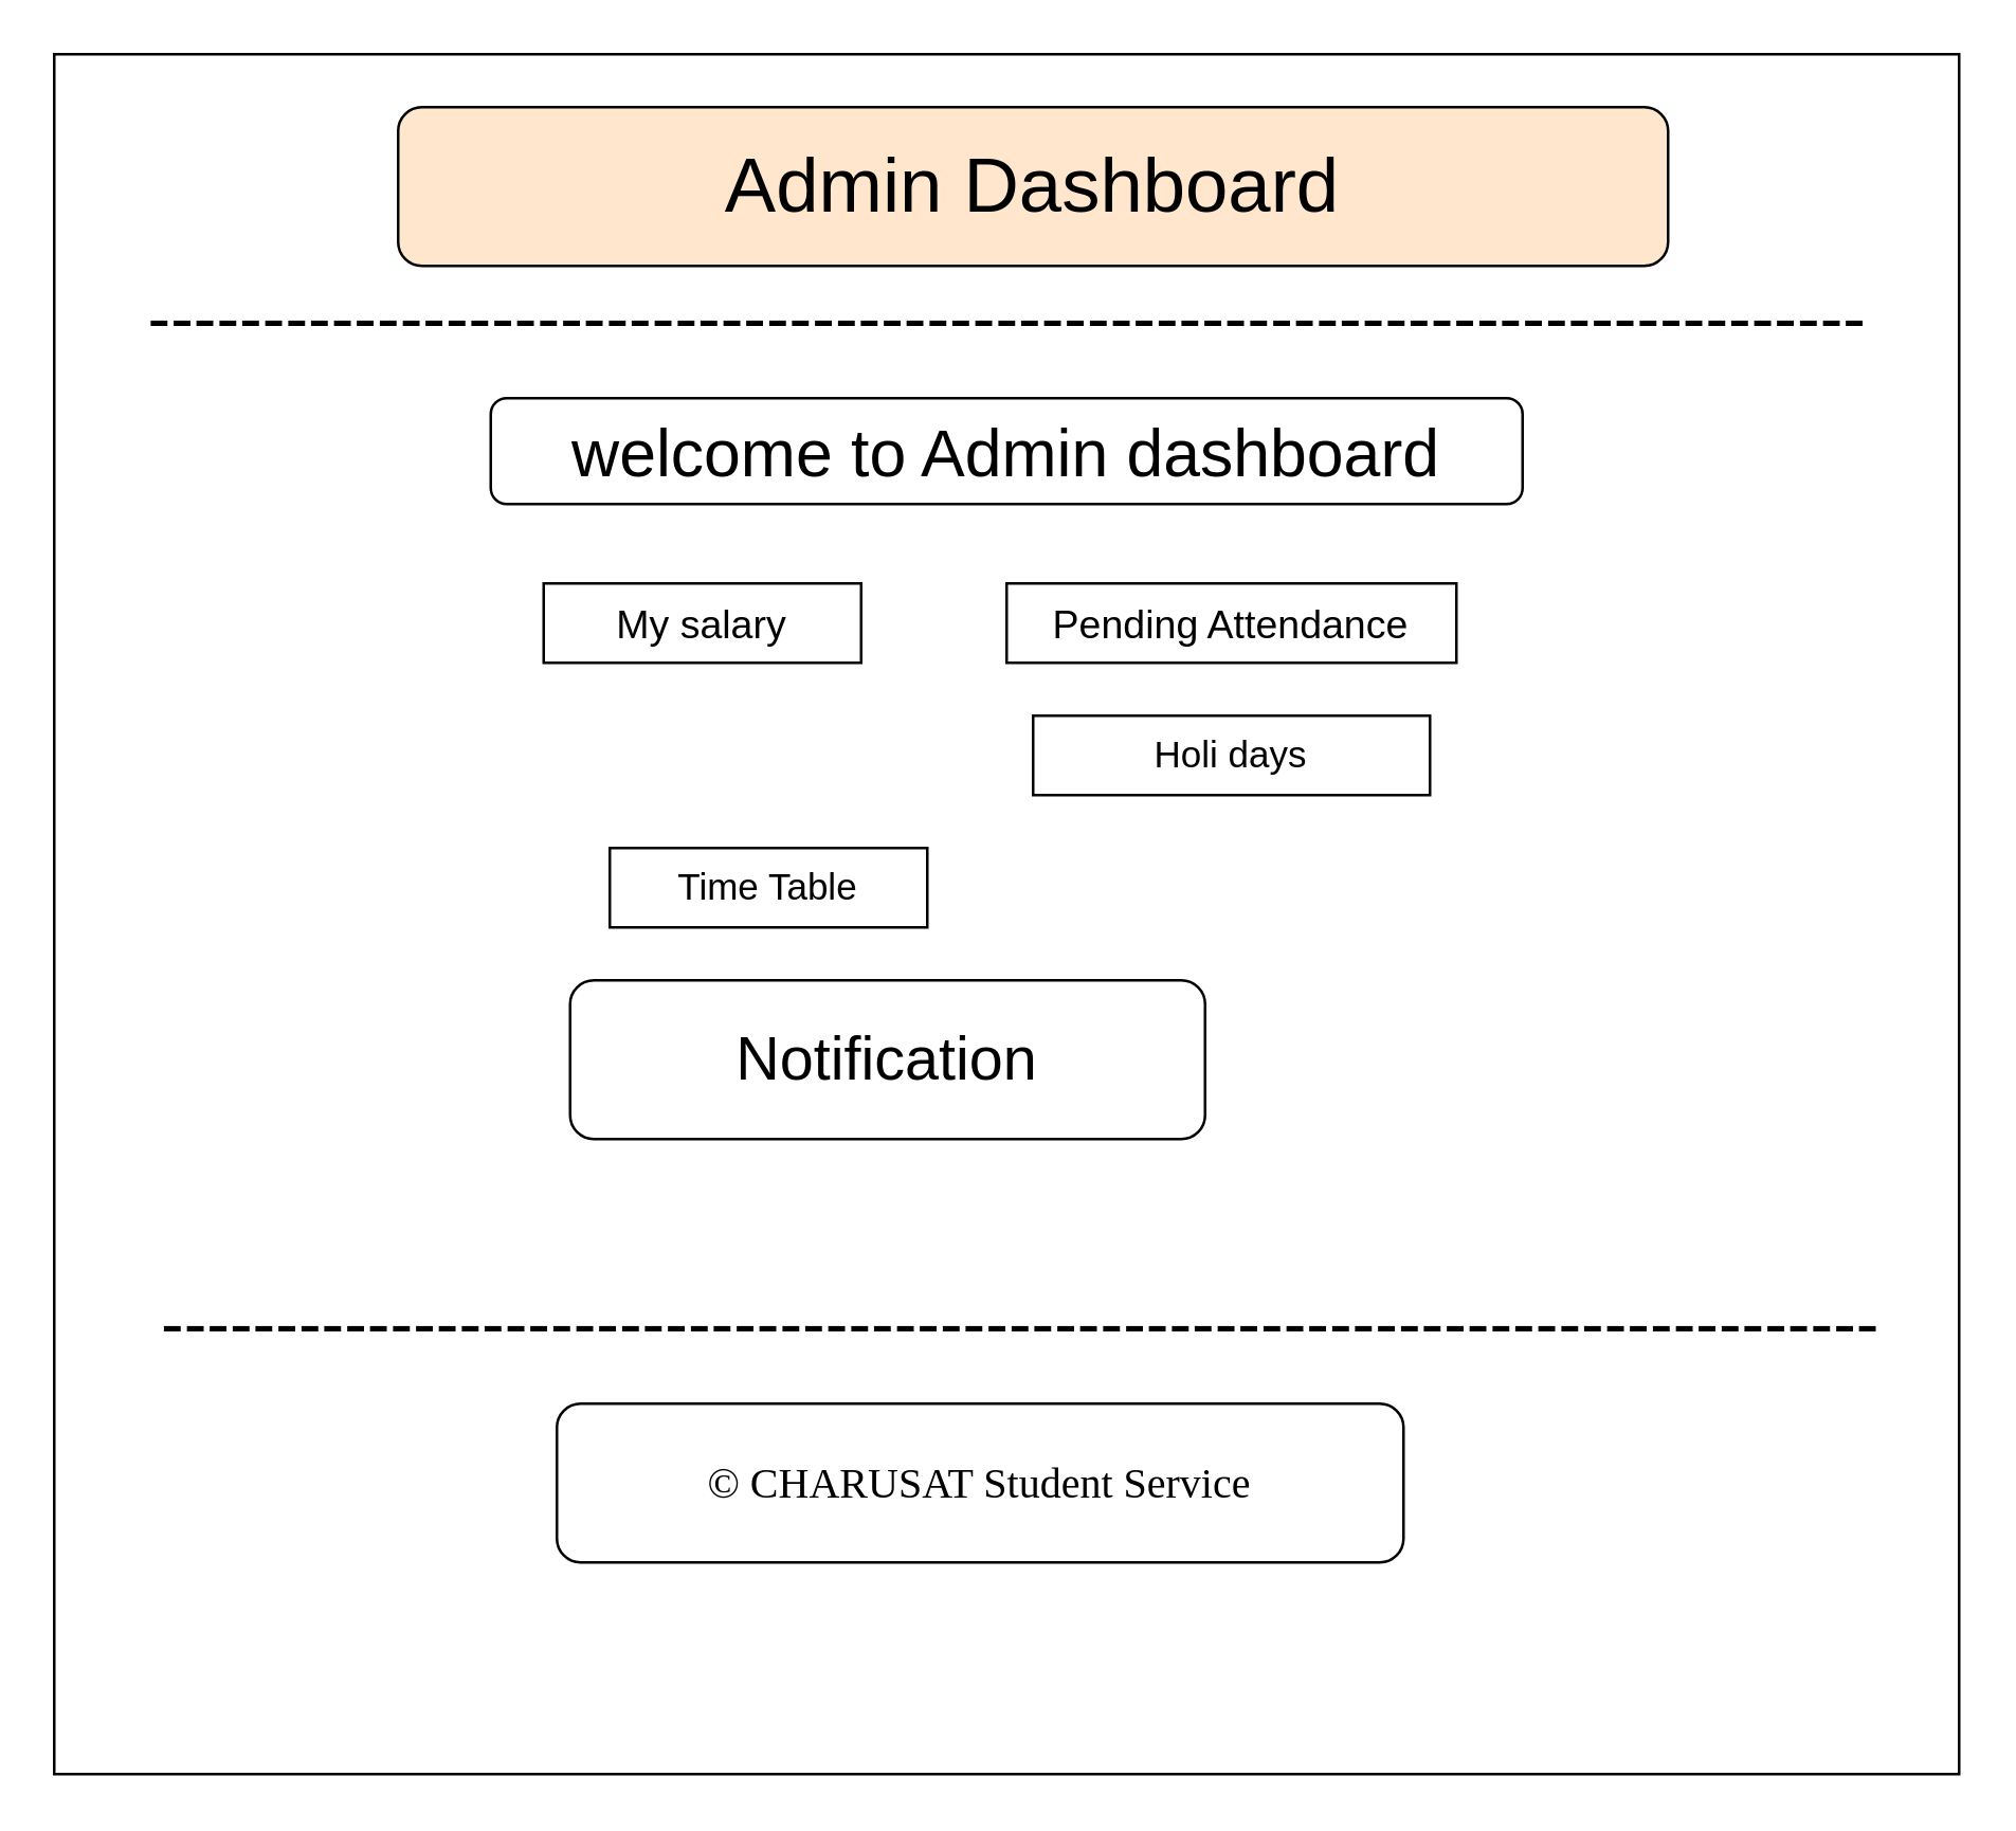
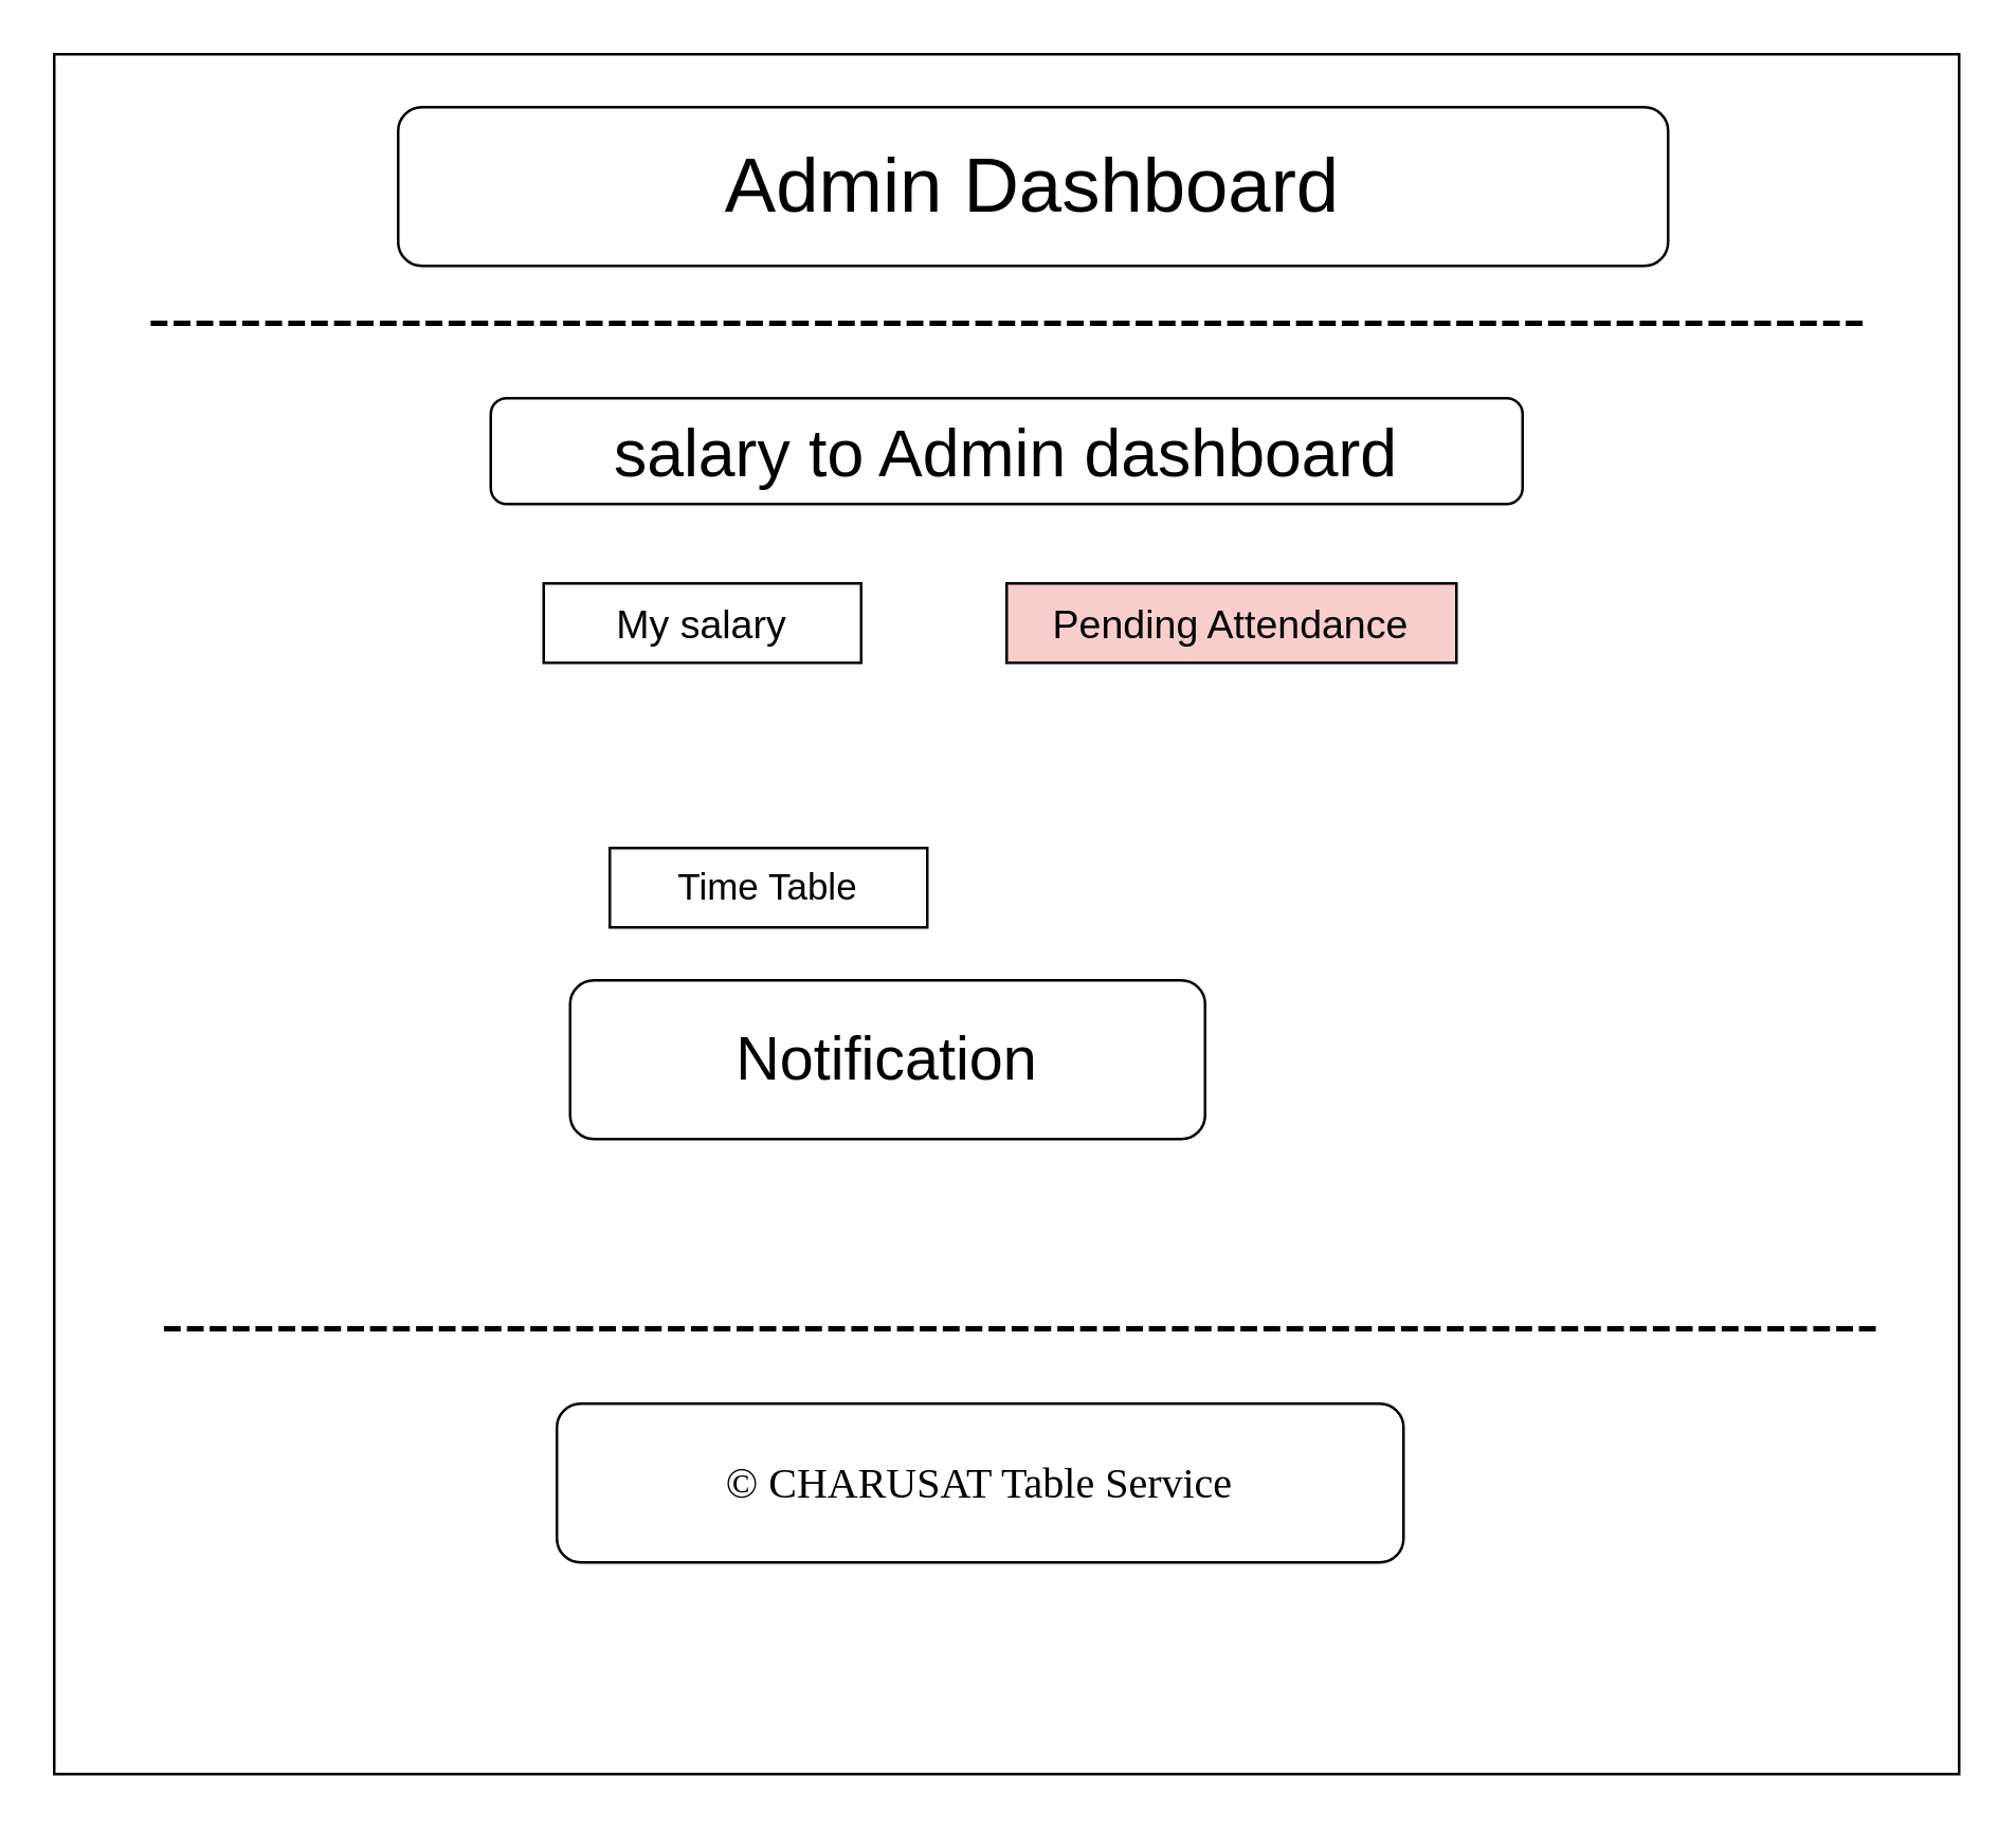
- <mxCell id="7" value="&lt;font style=&quot;font-size: 29px;&quot;&gt;Admin Dashboard&lt;/font&gt;" style="rounded=1;whiteSpace=wrap;html=1;fillColor=#ffe6cc;" vertex="1" parent="1"><mxGeometry x="150" y="40" width="480" height="60" as="geometry" /></mxCell>
+ <mxCell id="7" value="&lt;font style=&quot;font-size: 29px;&quot;&gt;Admin Dashboard&lt;/font&gt;" style="rounded=1;whiteSpace=wrap;html=1;" vertex="1" parent="1"><mxGeometry x="150" y="40" width="480" height="60" as="geometry" /></mxCell>
- <mxCell id="5" value="&lt;span style=&quot;font-size: 25px;&quot;&gt;welcome to Admin dashboard&lt;/span&gt;" style="rounded=1;whiteSpace=wrap;html=1;" vertex="1" parent="1"><mxGeometry x="185" y="150" width="390" height="40" as="geometry" /></mxCell>
+ <mxCell id="5" value="&lt;span style=&quot;font-size: 25px;&quot;&gt;salary to Admin dashboard&lt;/span&gt;" style="rounded=1;whiteSpace=wrap;html=1;" vertex="1" parent="1"><mxGeometry x="185" y="150" width="390" height="40" as="geometry" /></mxCell>
- <mxCell id="9" value="&lt;font style=&quot;font-size: 15px;&quot;&gt;Pending Attendance&lt;/font&gt;" style="rounded=0;whiteSpace=wrap;html=1;" vertex="1" parent="1"><mxGeometry x="380" y="220" width="170" height="30" as="geometry" /></mxCell>
+ <mxCell id="9" value="&lt;font style=&quot;font-size: 15px;&quot;&gt;Pending Attendance&lt;/font&gt;" style="rounded=0;whiteSpace=wrap;html=1;fillColor=#f8cecc;" vertex="1" parent="1"><mxGeometry x="380" y="220" width="170" height="30" as="geometry" /></mxCell>
- <mxCell id="11" value="&lt;span style=&quot;font-size: 14px;&quot;&gt;Holi days&lt;/span&gt;" style="rounded=0;whiteSpace=wrap;html=1;" vertex="1" parent="1"><mxGeometry x="390" y="270" width="150" height="30" as="geometry" /></mxCell>
- <mxCell id="13" value="&lt;span style=&quot;color: rgb(0, 0, 0); font-family: &amp;quot;Times New Roman&amp;quot;; font-size: medium;&quot;&gt;© CHARUSAT Student Service&lt;/span&gt;" style="rounded=1;whiteSpace=wrap;html=1;" vertex="1" parent="1"><mxGeometry x="210" y="530" width="320" height="60" as="geometry" /></mxCell>
+ <mxCell id="13" value="&lt;span style=&quot;color: rgb(0, 0, 0); font-family: &amp;quot;Times New Roman&amp;quot;; font-size: medium;&quot;&gt;© CHARUSAT Table Service&lt;/span&gt;" style="rounded=1;whiteSpace=wrap;html=1;" vertex="1" parent="1"><mxGeometry x="210" y="530" width="320" height="60" as="geometry" /></mxCell>
